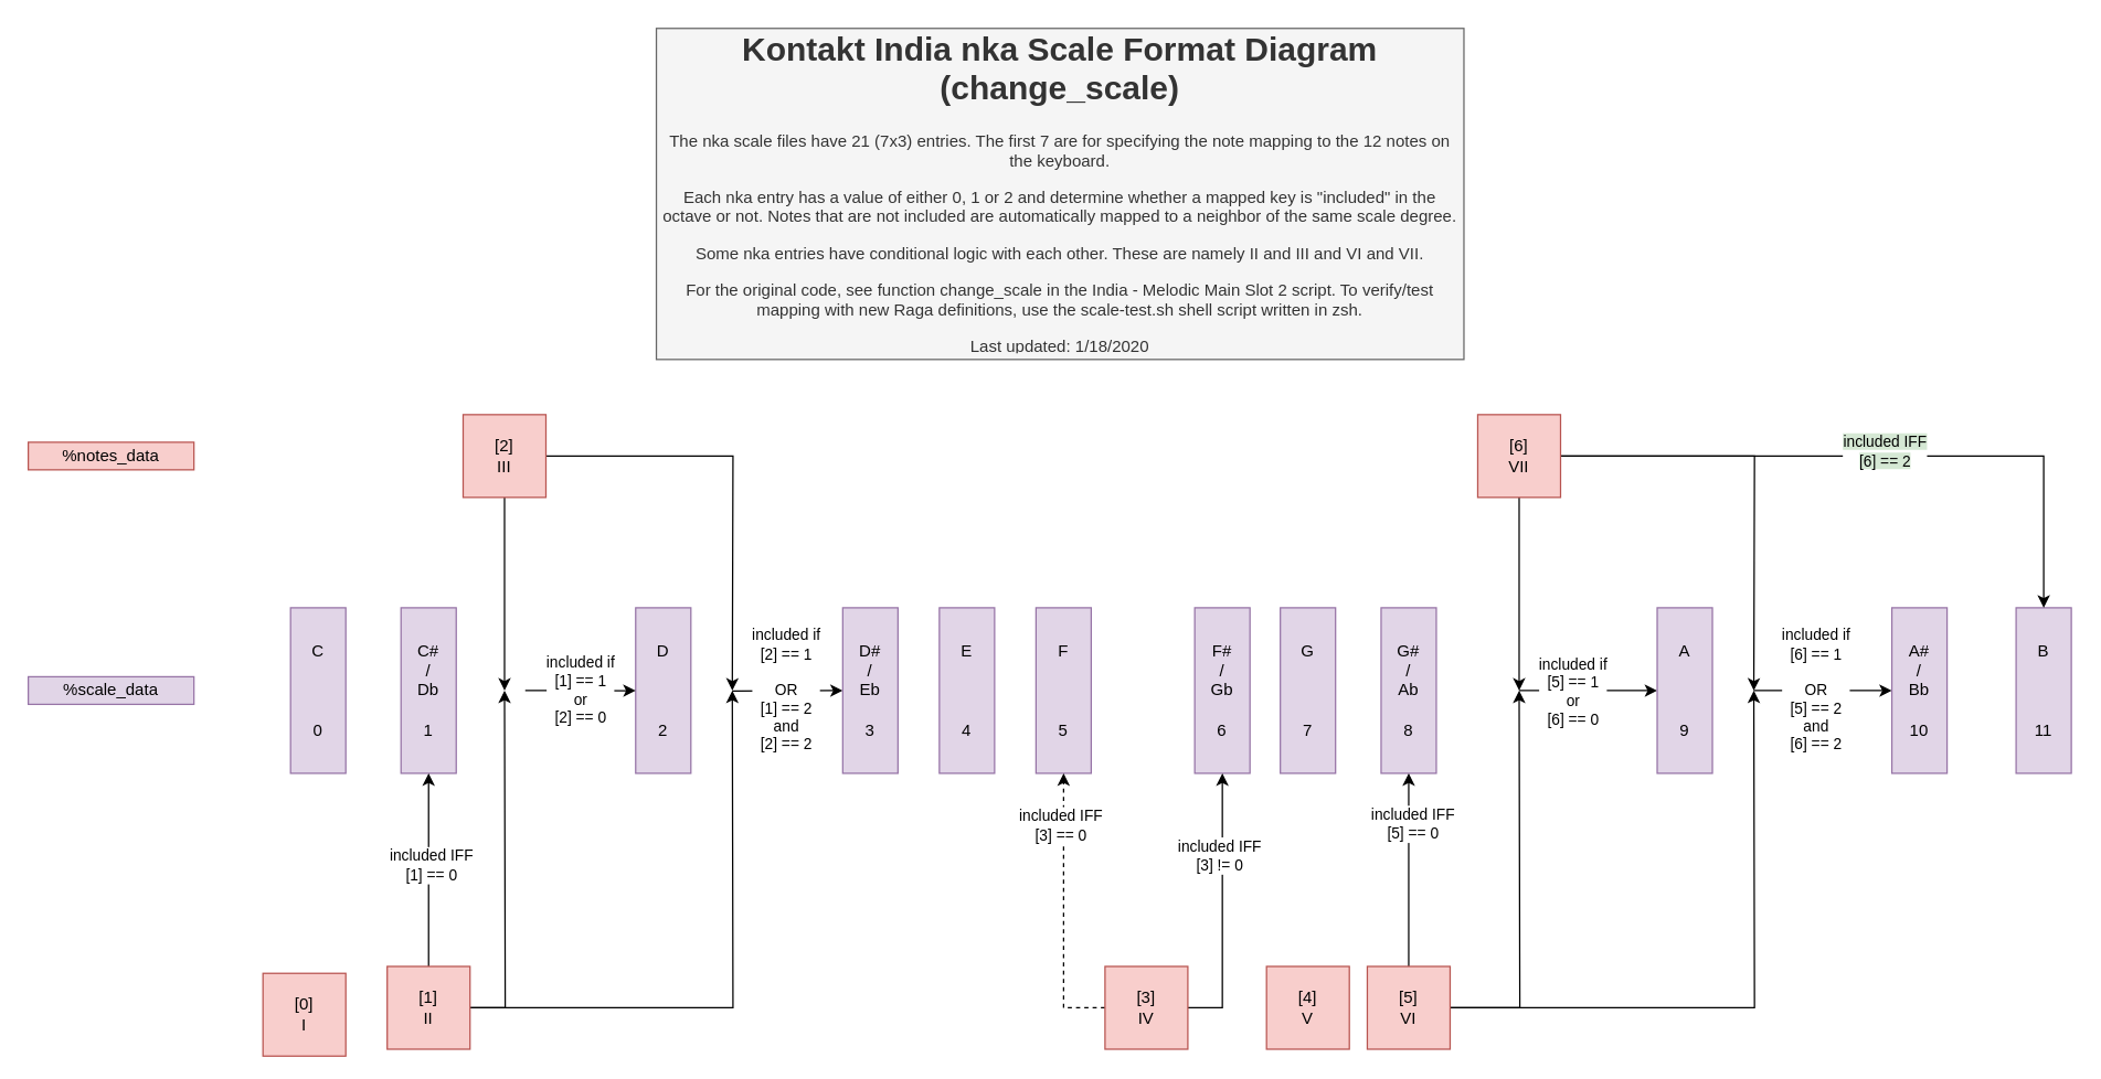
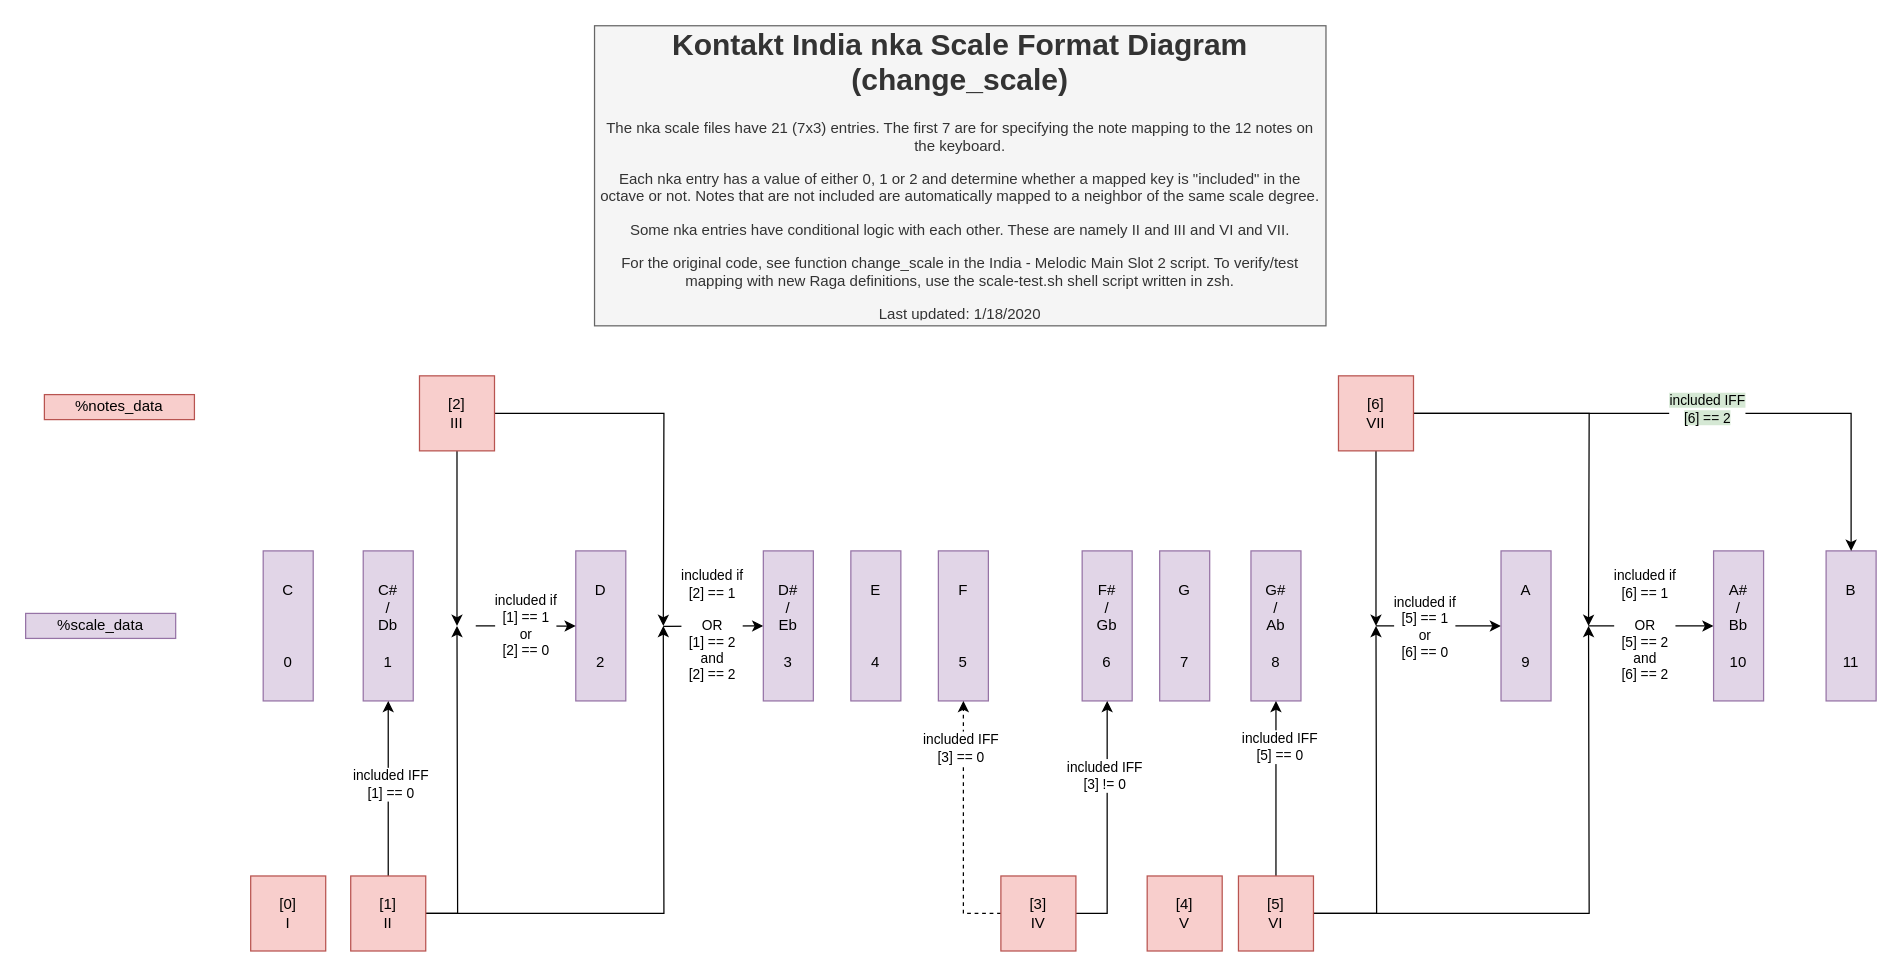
- <mxCell id="48" value="%notes_data" style="text;html=1;strokeColor=#b85450;fillColor=#f8cecc;align=center;verticalAlign=middle;whiteSpace=wrap;rounded=0;" parent="1" vertex="1"><mxGeometry x="20" y="320" width="120" height="20" as="geometry" /></mxCell>
+ <mxCell id="48" value="%notes_data" style="text;html=1;strokeColor=#b85450;fillColor=#f8cecc;align=center;verticalAlign=middle;whiteSpace=wrap;rounded=0;" parent="1" vertex="1"><mxGeometry x="35" y="315" width="120" height="20" as="geometry" /></mxCell>
- <mxCell id="20" value="[0]&lt;br&gt;I" style="whiteSpace=wrap;html=1;aspect=fixed;fillColor=#f8cecc;strokeColor=#b85450;" parent="1" vertex="1"><mxGeometry x="190" y="705" width="60" height="60" as="geometry" /></mxCell>
+ <mxCell id="20" value="[0]&lt;br&gt;I" style="whiteSpace=wrap;html=1;aspect=fixed;fillColor=#f8cecc;strokeColor=#b85450;" parent="1" vertex="1"><mxGeometry x="200" y="700" width="60" height="60" as="geometry" /></mxCell>
